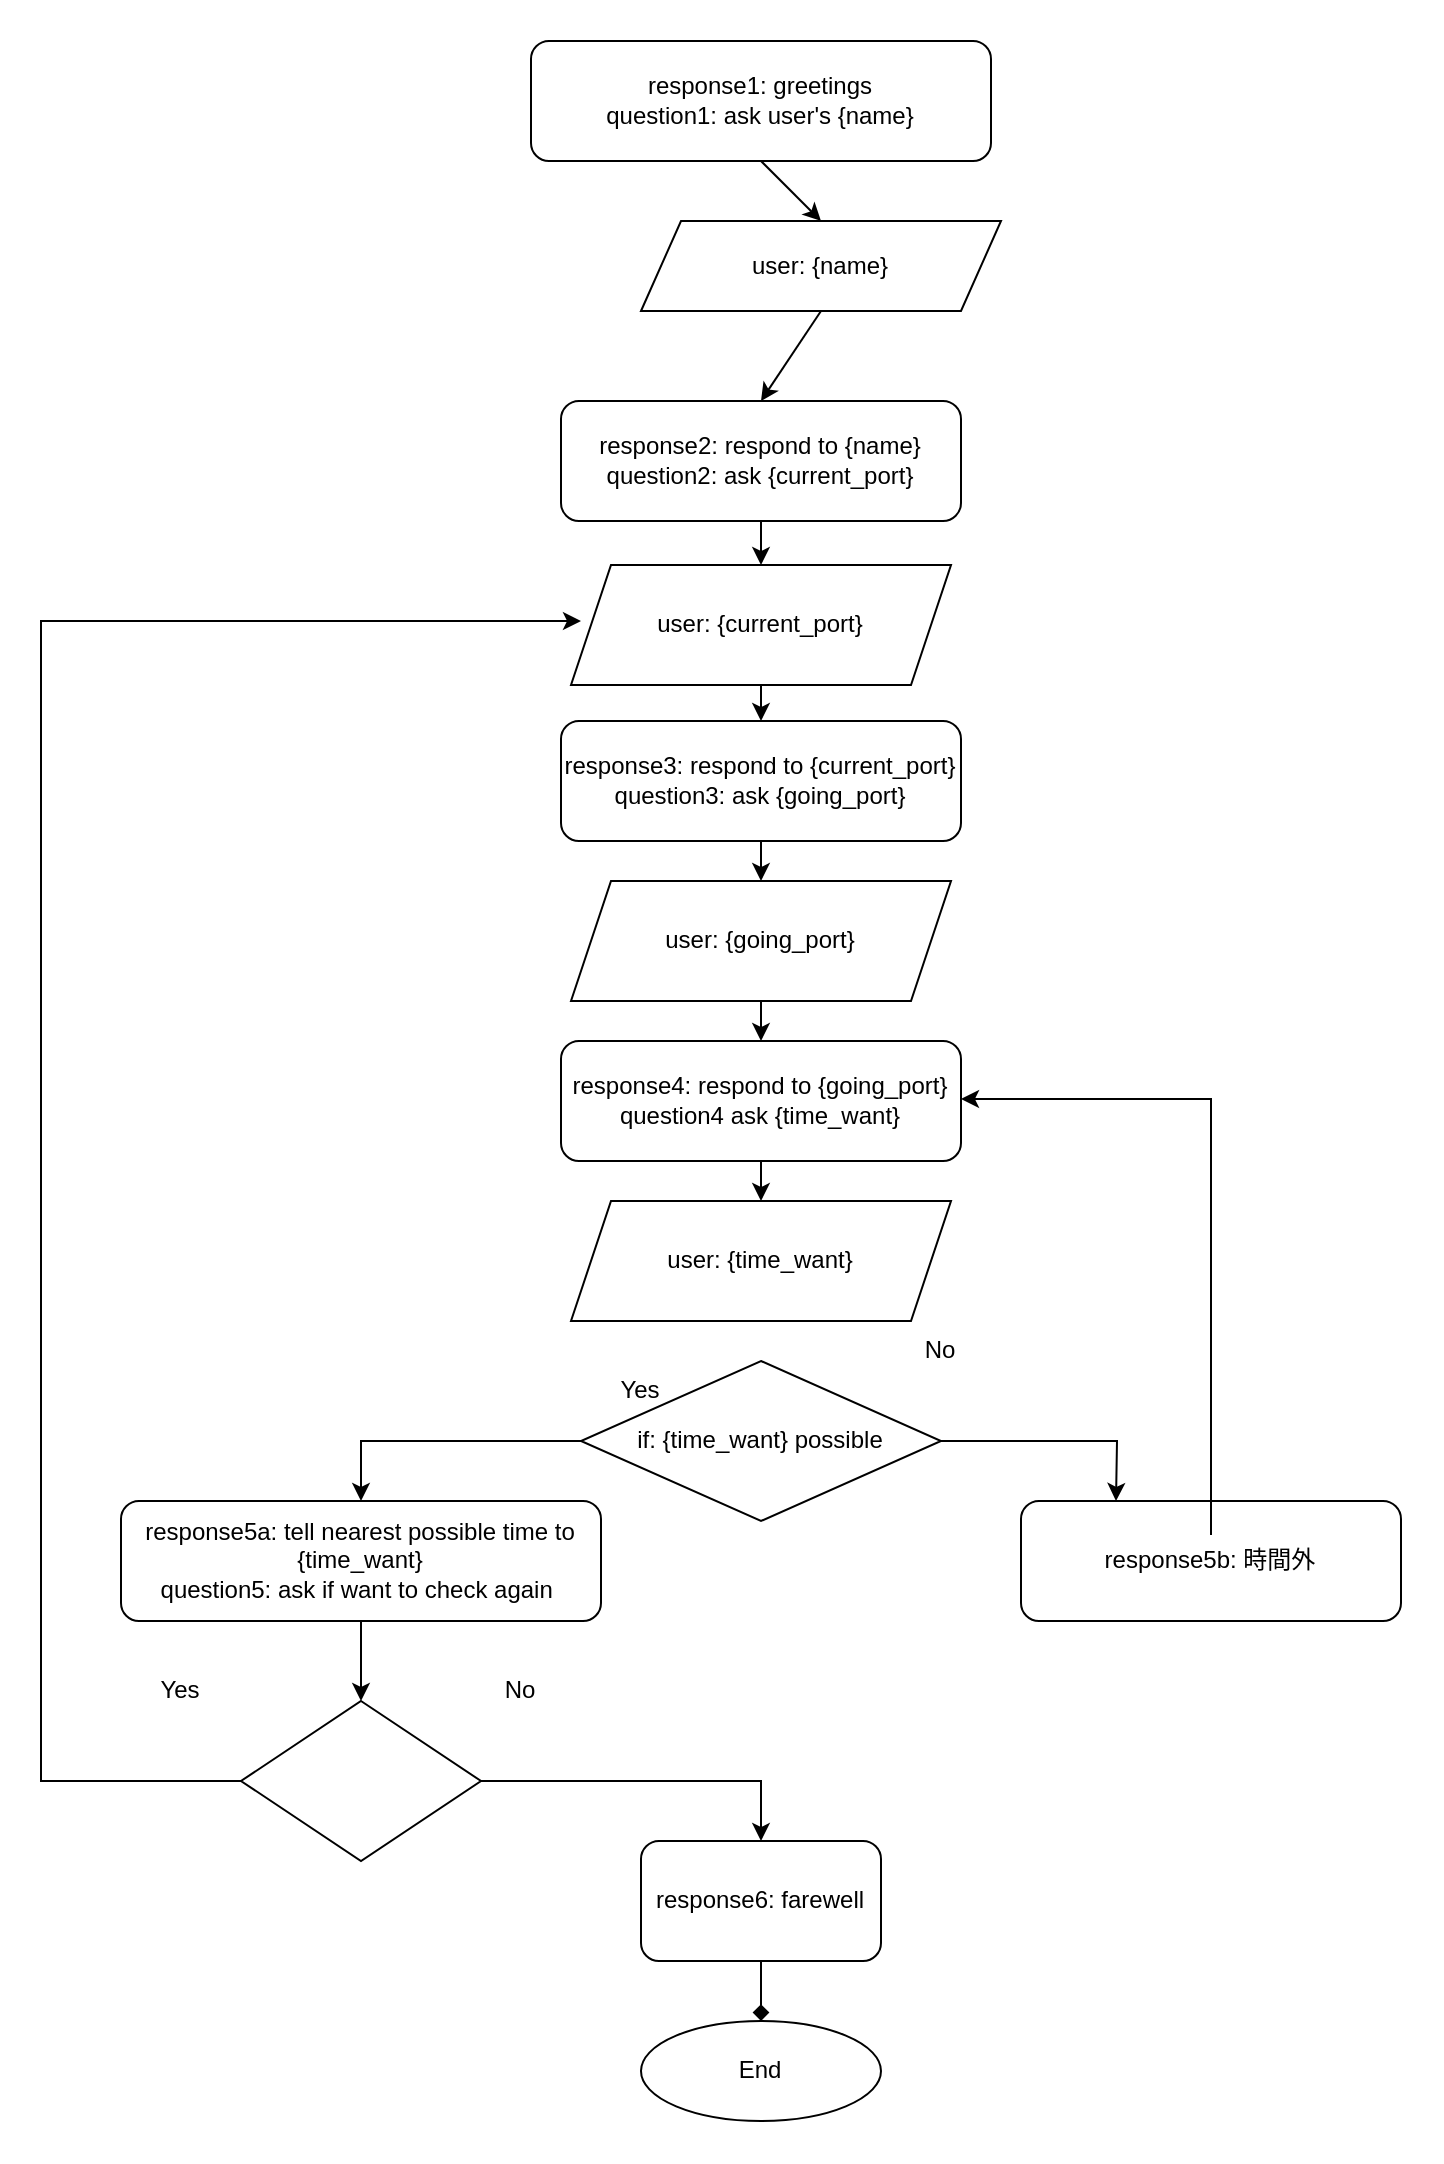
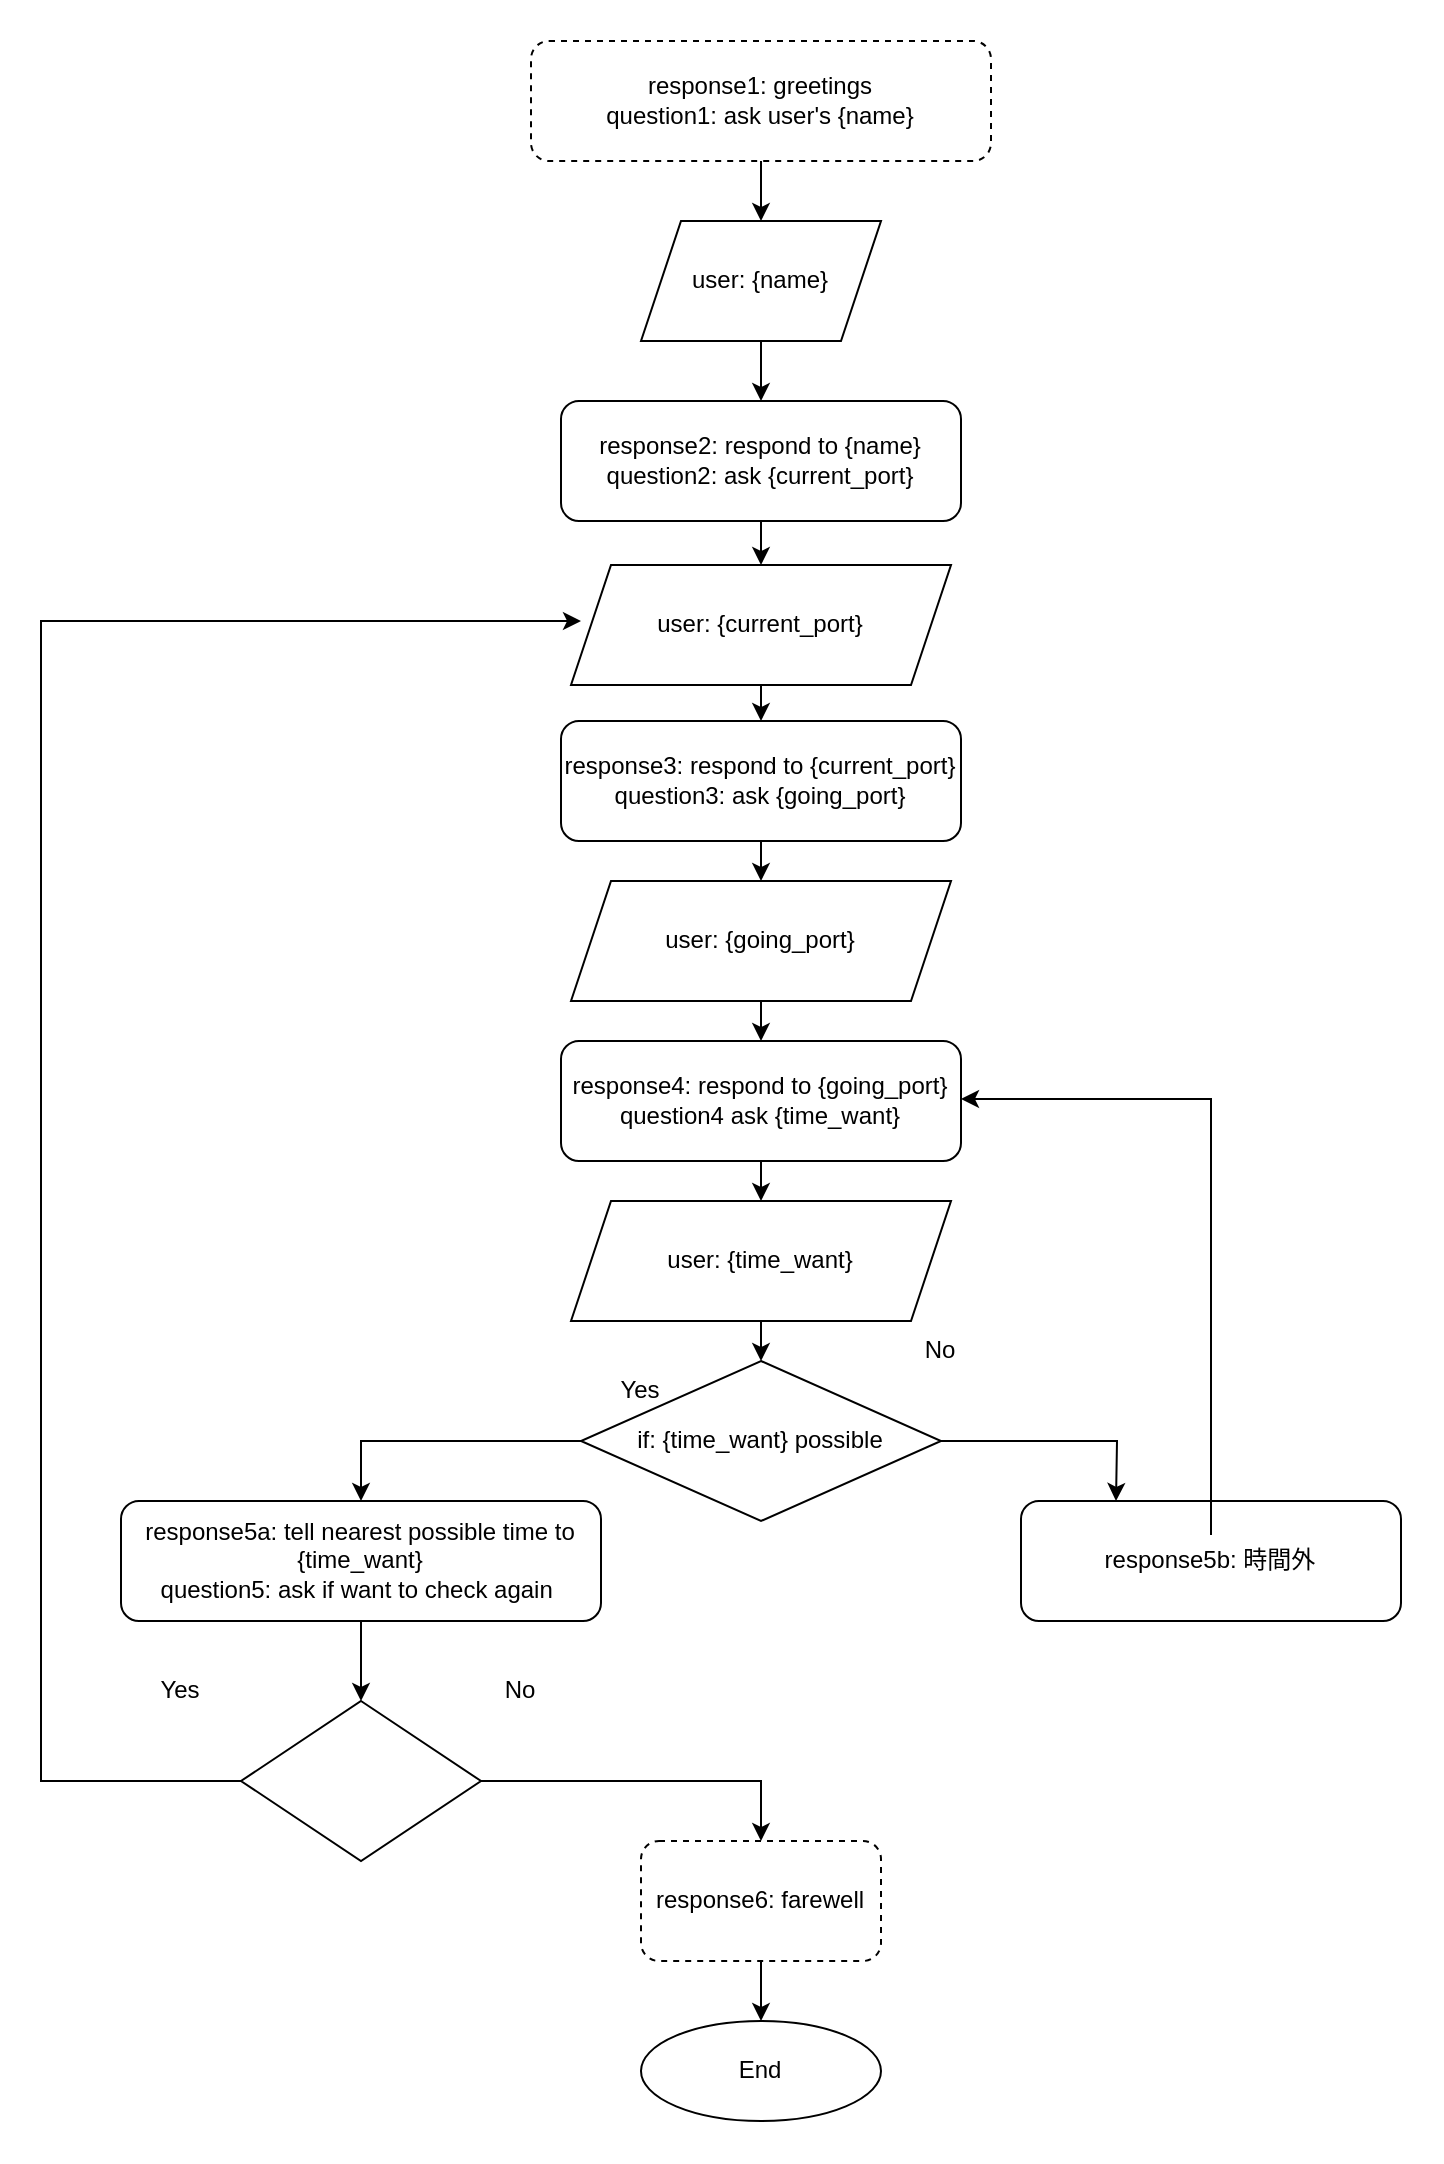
- <mxCell id="3" value="response1: greetings&lt;br&gt;question1: ask user's {name}" style="rounded=1;whiteSpace=wrap;html=1;" parent="1" vertex="1"><mxGeometry x="265" y="20" width="230" height="60" as="geometry" /></mxCell>
+ <mxCell id="3" value="response1: greetings&lt;br&gt;question1: ask user's {name}" style="rounded=1;whiteSpace=wrap;html=1;dashed=1;" parent="1" vertex="1"><mxGeometry x="265" y="20" width="230" height="60" as="geometry" /></mxCell>
- <mxCell id="2" value="user: {name}" style="shape=parallelogram;perimeter=parallelogramPerimeter;whiteSpace=wrap;html=1;fixedSize=1;" parent="1" vertex="1"><mxGeometry x="320" y="110" width="180" height="45" as="geometry" /></mxCell>
+ <mxCell id="2" value="user: {name}" style="shape=parallelogram;perimeter=parallelogramPerimeter;whiteSpace=wrap;html=1;fixedSize=1;" parent="1" vertex="1"><mxGeometry x="320" y="110" width="120" height="60" as="geometry" /></mxCell>
+ <mxCell id="29" value="" style="endArrow=classic;html=1;rounded=0;exitX=0.5;exitY=1;exitDx=0;exitDy=0;entryX=0.5;entryY=0;entryDx=0;entryDy=0;" edge="1" parent="1" source="9" target="10"><mxGeometry width="50" height="50" relative="1" as="geometry"><mxPoint x="420" y="690" as="sourcePoint" /><mxPoint x="470" y="640" as="targetPoint" /></mxGeometry></mxCell>
- <mxCell id="33" value="response6: farewell" style="rounded=1;whiteSpace=wrap;html=1;" vertex="1" parent="1"><mxGeometry x="320" y="920" width="120" height="60" as="geometry" /></mxCell>
+ <mxCell id="33" value="response6: farewell" style="rounded=1;whiteSpace=wrap;html=1;dashed=1;" vertex="1" parent="1"><mxGeometry x="320" y="920" width="120" height="60" as="geometry" /></mxCell>
- <mxCell id="34" value="" style="endArrow=diamond;html=1;rounded=0;entryX=0.5;entryY=0;entryDx=0;entryDy=0;exitX=0.5;exitY=1;exitDx=0;exitDy=0;" edge="1" parent="1" source="33" target="18"><mxGeometry width="50" height="50" relative="1" as="geometry"><mxPoint x="304" y="890" as="sourcePoint" /><mxPoint x="354" y="840" as="targetPoint" /></mxGeometry></mxCell>
+ <mxCell id="34" value="" style="endArrow=classic;html=1;rounded=0;entryX=0.5;entryY=0;entryDx=0;entryDy=0;exitX=0.5;exitY=1;exitDx=0;exitDy=0;" edge="1" parent="1" source="33" target="18"><mxGeometry width="50" height="50" relative="1" as="geometry"><mxPoint x="304" y="890" as="sourcePoint" /><mxPoint x="354" y="840" as="targetPoint" /></mxGeometry></mxCell>
